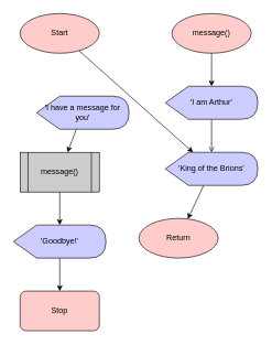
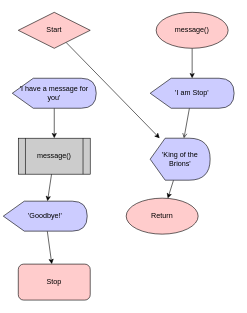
- <mxCell id="10" value="Start" style="ellipse;whiteSpace=wrap;html=1;fillColor=#FFCCCC;" vertex="1" parent="1"><mxGeometry x="30" y="20" width="120" height="60" as="geometry" /></mxCell>
+ <mxCell id="10" value="Start" style="rhombus;whiteSpace=wrap;html=1;fillColor=#FFCCCC;" vertex="1" parent="1"><mxGeometry x="30" y="20" width="120" height="60" as="geometry" /></mxCell>
- <mxCell id="12" value="'I am Arthur'" style="shape=display;whiteSpace=wrap;html=1;fillColor=#CCCCFF;" vertex="1" parent="1"><mxGeometry x="250" y="130" width="140" height="50" as="geometry" /></mxCell>
+ <mxCell id="12" value="'I am Stop'" style="shape=display;whiteSpace=wrap;html=1;fillColor=#CCCCFF;" vertex="1" parent="1"><mxGeometry x="250" y="130" width="140" height="50" as="geometry" /></mxCell>
- <mxCell id="3" value="'I have a message for you'" style="shape=display;whiteSpace=wrap;html=1;fillColor=#CCCCFF;" vertex="1" parent="1"><mxGeometry x="55" y="145" width="140" height="50" as="geometry" /></mxCell>
+ <mxCell id="3" value="'I have a message for you'" style="shape=display;whiteSpace=wrap;html=1;fillColor=#CCCCFF;" vertex="1" parent="1"><mxGeometry x="20" y="130" width="140" height="50" as="geometry" /></mxCell>
- <mxCell id="17" value="'King of the Brions'" style="shape=display;whiteSpace=wrap;html=1;fillColor=#CCCCFF;" vertex="1" parent="1"><mxGeometry x="250" y="230" width="140" height="50" as="geometry" /></mxCell>
+ <mxCell id="17" value="'King of the Brions'" style="shape=display;whiteSpace=wrap;html=1;fillColor=#CCCCFF;" vertex="1" parent="1"><mxGeometry x="250" y="230" width="100" height="70" as="geometry" /></mxCell>
- <mxCell id="7" value="'Goodbye!'" style="shape=display;whiteSpace=wrap;html=1;fillColor=#CCCCFF;" vertex="1" parent="1"><mxGeometry x="20" y="340" width="140" height="50" as="geometry" /></mxCell>
+ <mxCell id="7" value="'Goodbye!'" style="shape=display;whiteSpace=wrap;html=1;fillColor=#CCCCFF;" vertex="1" parent="1"><mxGeometry x="5" y="335" width="140" height="50" as="geometry" /></mxCell>
